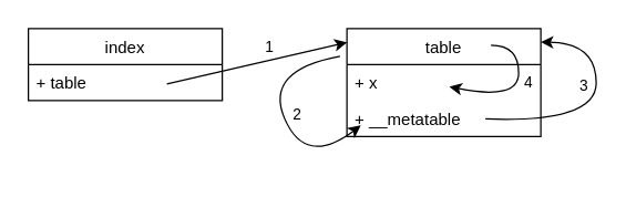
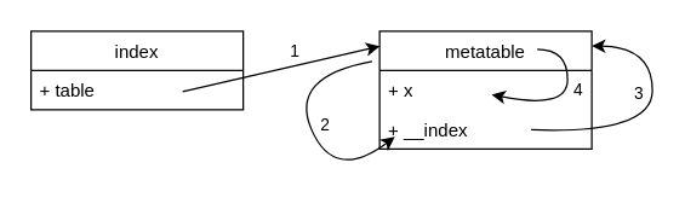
- <mxCell id="4" value="table" style="swimlane;fontStyle=0;childLayout=stackLayout;horizontal=1;startSize=26;fillColor=none;horizontalStack=0;resizeParent=1;resizeParentMax=0;resizeLast=0;collapsible=1;marginBottom=0;" vertex="1" parent="1"><mxGeometry x="250" y="20" width="140" height="78" as="geometry" /></mxCell>
+ <mxCell id="4" value="metatable" style="swimlane;fontStyle=0;childLayout=stackLayout;horizontal=1;startSize=26;fillColor=none;horizontalStack=0;resizeParent=1;resizeParentMax=0;resizeLast=0;collapsible=1;marginBottom=0;" vertex="1" parent="1"><mxGeometry x="250" y="20" width="140" height="78" as="geometry" /></mxCell>
- <mxCell id="8" value="+ __metatable" style="text;strokeColor=none;fillColor=none;align=left;verticalAlign=top;spacingLeft=4;spacingRight=4;overflow=hidden;rotatable=0;points=[[0,0.5],[1,0.5]];portConstraint=eastwest;" vertex="1" parent="4"><mxGeometry y="52" width="140" height="26" as="geometry" /></mxCell>
+ <mxCell id="8" value="+ __index" style="text;strokeColor=none;fillColor=none;align=left;verticalAlign=top;spacingLeft=4;spacingRight=4;overflow=hidden;rotatable=0;points=[[0,0.5],[1,0.5]];portConstraint=eastwest;" vertex="1" parent="4"><mxGeometry y="52" width="140" height="26" as="geometry" /></mxCell>
